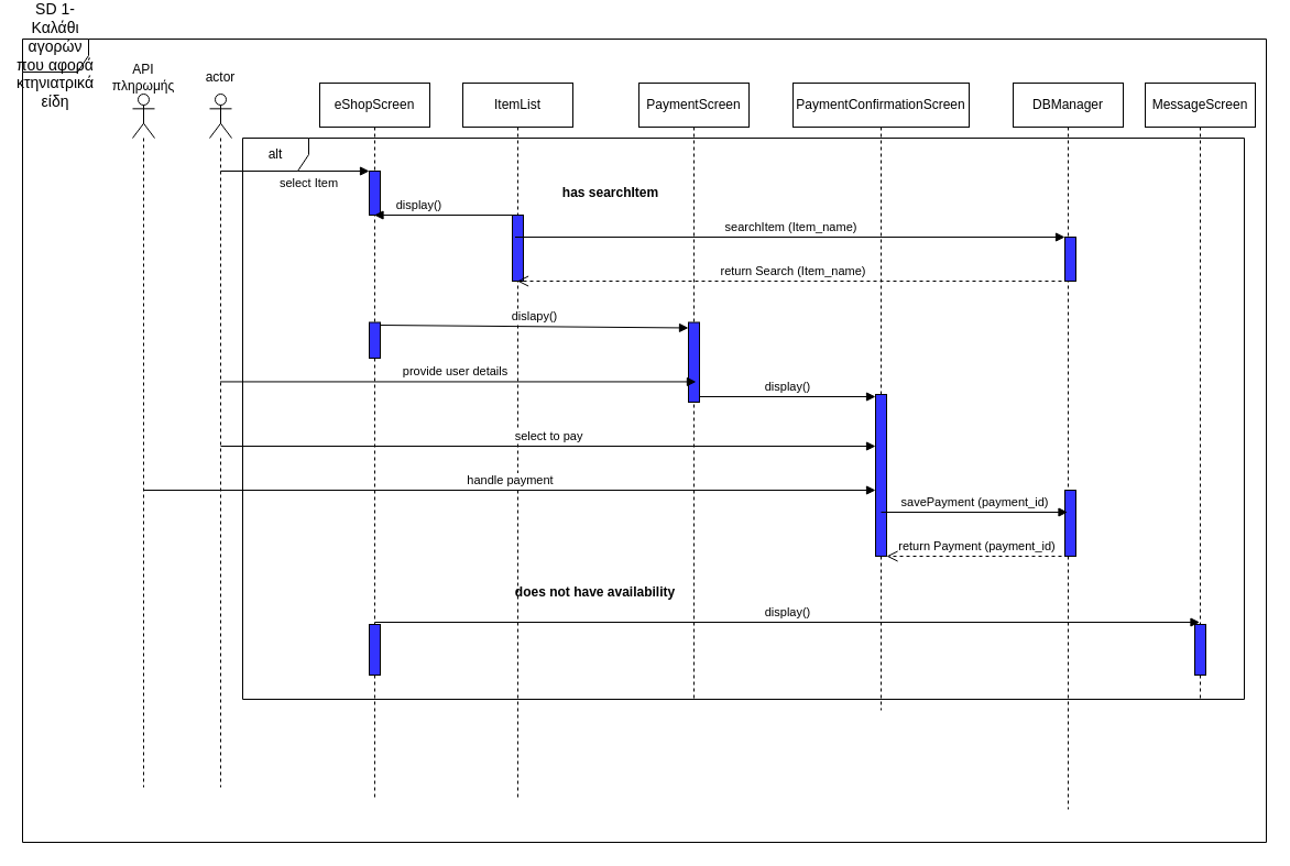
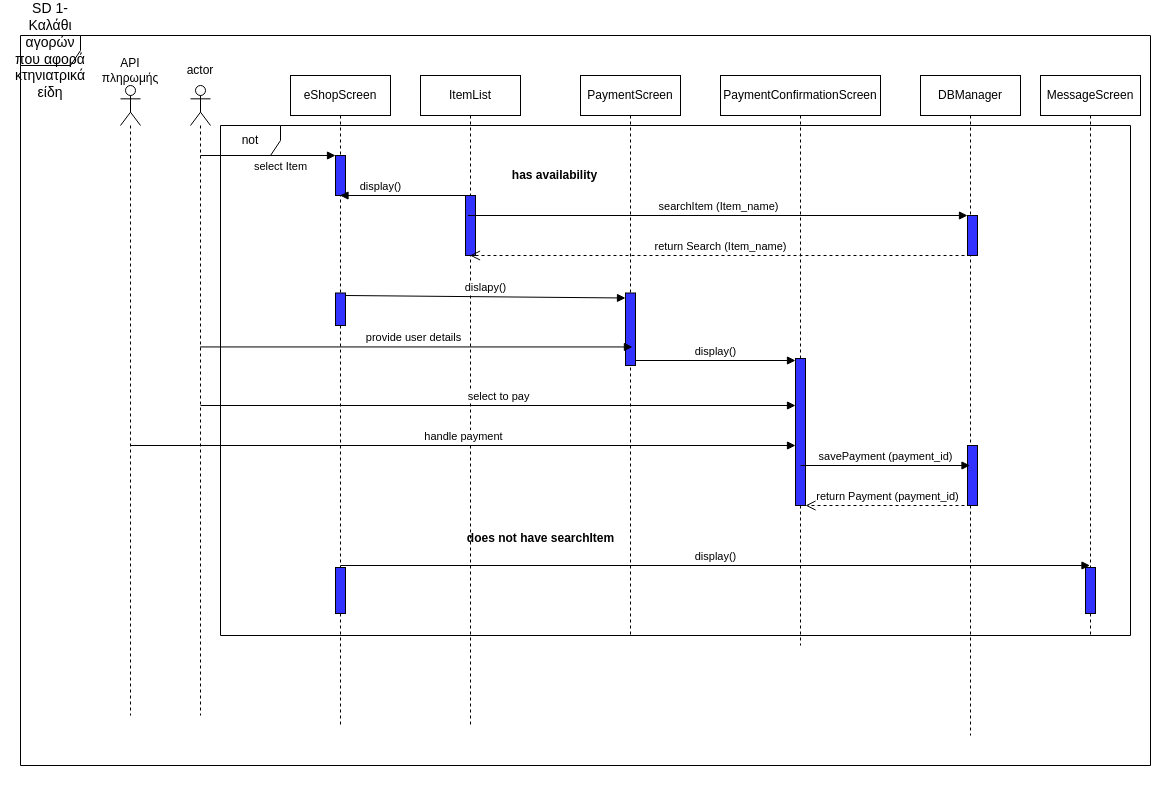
- <mxCell id="31" value="alt" style="shape=umlFrame;whiteSpace=wrap;html=1;pointerEvents=0;" vertex="1" parent="1"><mxGeometry x="220" y="110" width="910" height="510" as="geometry" /></mxCell>
+ <mxCell id="31" value="not" style="shape=umlFrame;whiteSpace=wrap;html=1;pointerEvents=0;" vertex="1" parent="1"><mxGeometry x="220" y="110" width="910" height="510" as="geometry" /></mxCell>
- <mxCell id="32" value="has searchItem" style="text;align=center;fontStyle=1;verticalAlign=middle;spacingLeft=3;spacingRight=3;strokeColor=none;rotatable=0;points=[[0,0.5],[1,0.5]];portConstraint=eastwest;html=1;" vertex="1" parent="1"><mxGeometry x="514" y="147" width="80" height="26" as="geometry" /></mxCell>
+ <mxCell id="32" value="has availability" style="text;align=center;fontStyle=1;verticalAlign=middle;spacingLeft=3;spacingRight=3;strokeColor=none;rotatable=0;points=[[0,0.5],[1,0.5]];portConstraint=eastwest;html=1;" vertex="1" parent="1"><mxGeometry x="514" y="147" width="80" height="26" as="geometry" /></mxCell>
- <mxCell id="33" value="does not have availability" style="text;align=center;fontStyle=1;verticalAlign=middle;spacingLeft=3;spacingRight=3;strokeColor=none;rotatable=0;points=[[0,0.5],[1,0.5]];portConstraint=eastwest;html=1;" vertex="1" parent="1"><mxGeometry x="500" y="510" width="80" height="26" as="geometry" /></mxCell>
+ <mxCell id="33" value="does not have searchItem" style="text;align=center;fontStyle=1;verticalAlign=middle;spacingLeft=3;spacingRight=3;strokeColor=none;rotatable=0;points=[[0,0.5],[1,0.5]];portConstraint=eastwest;html=1;" vertex="1" parent="1"><mxGeometry x="500" y="510" width="80" height="26" as="geometry" /></mxCell>
